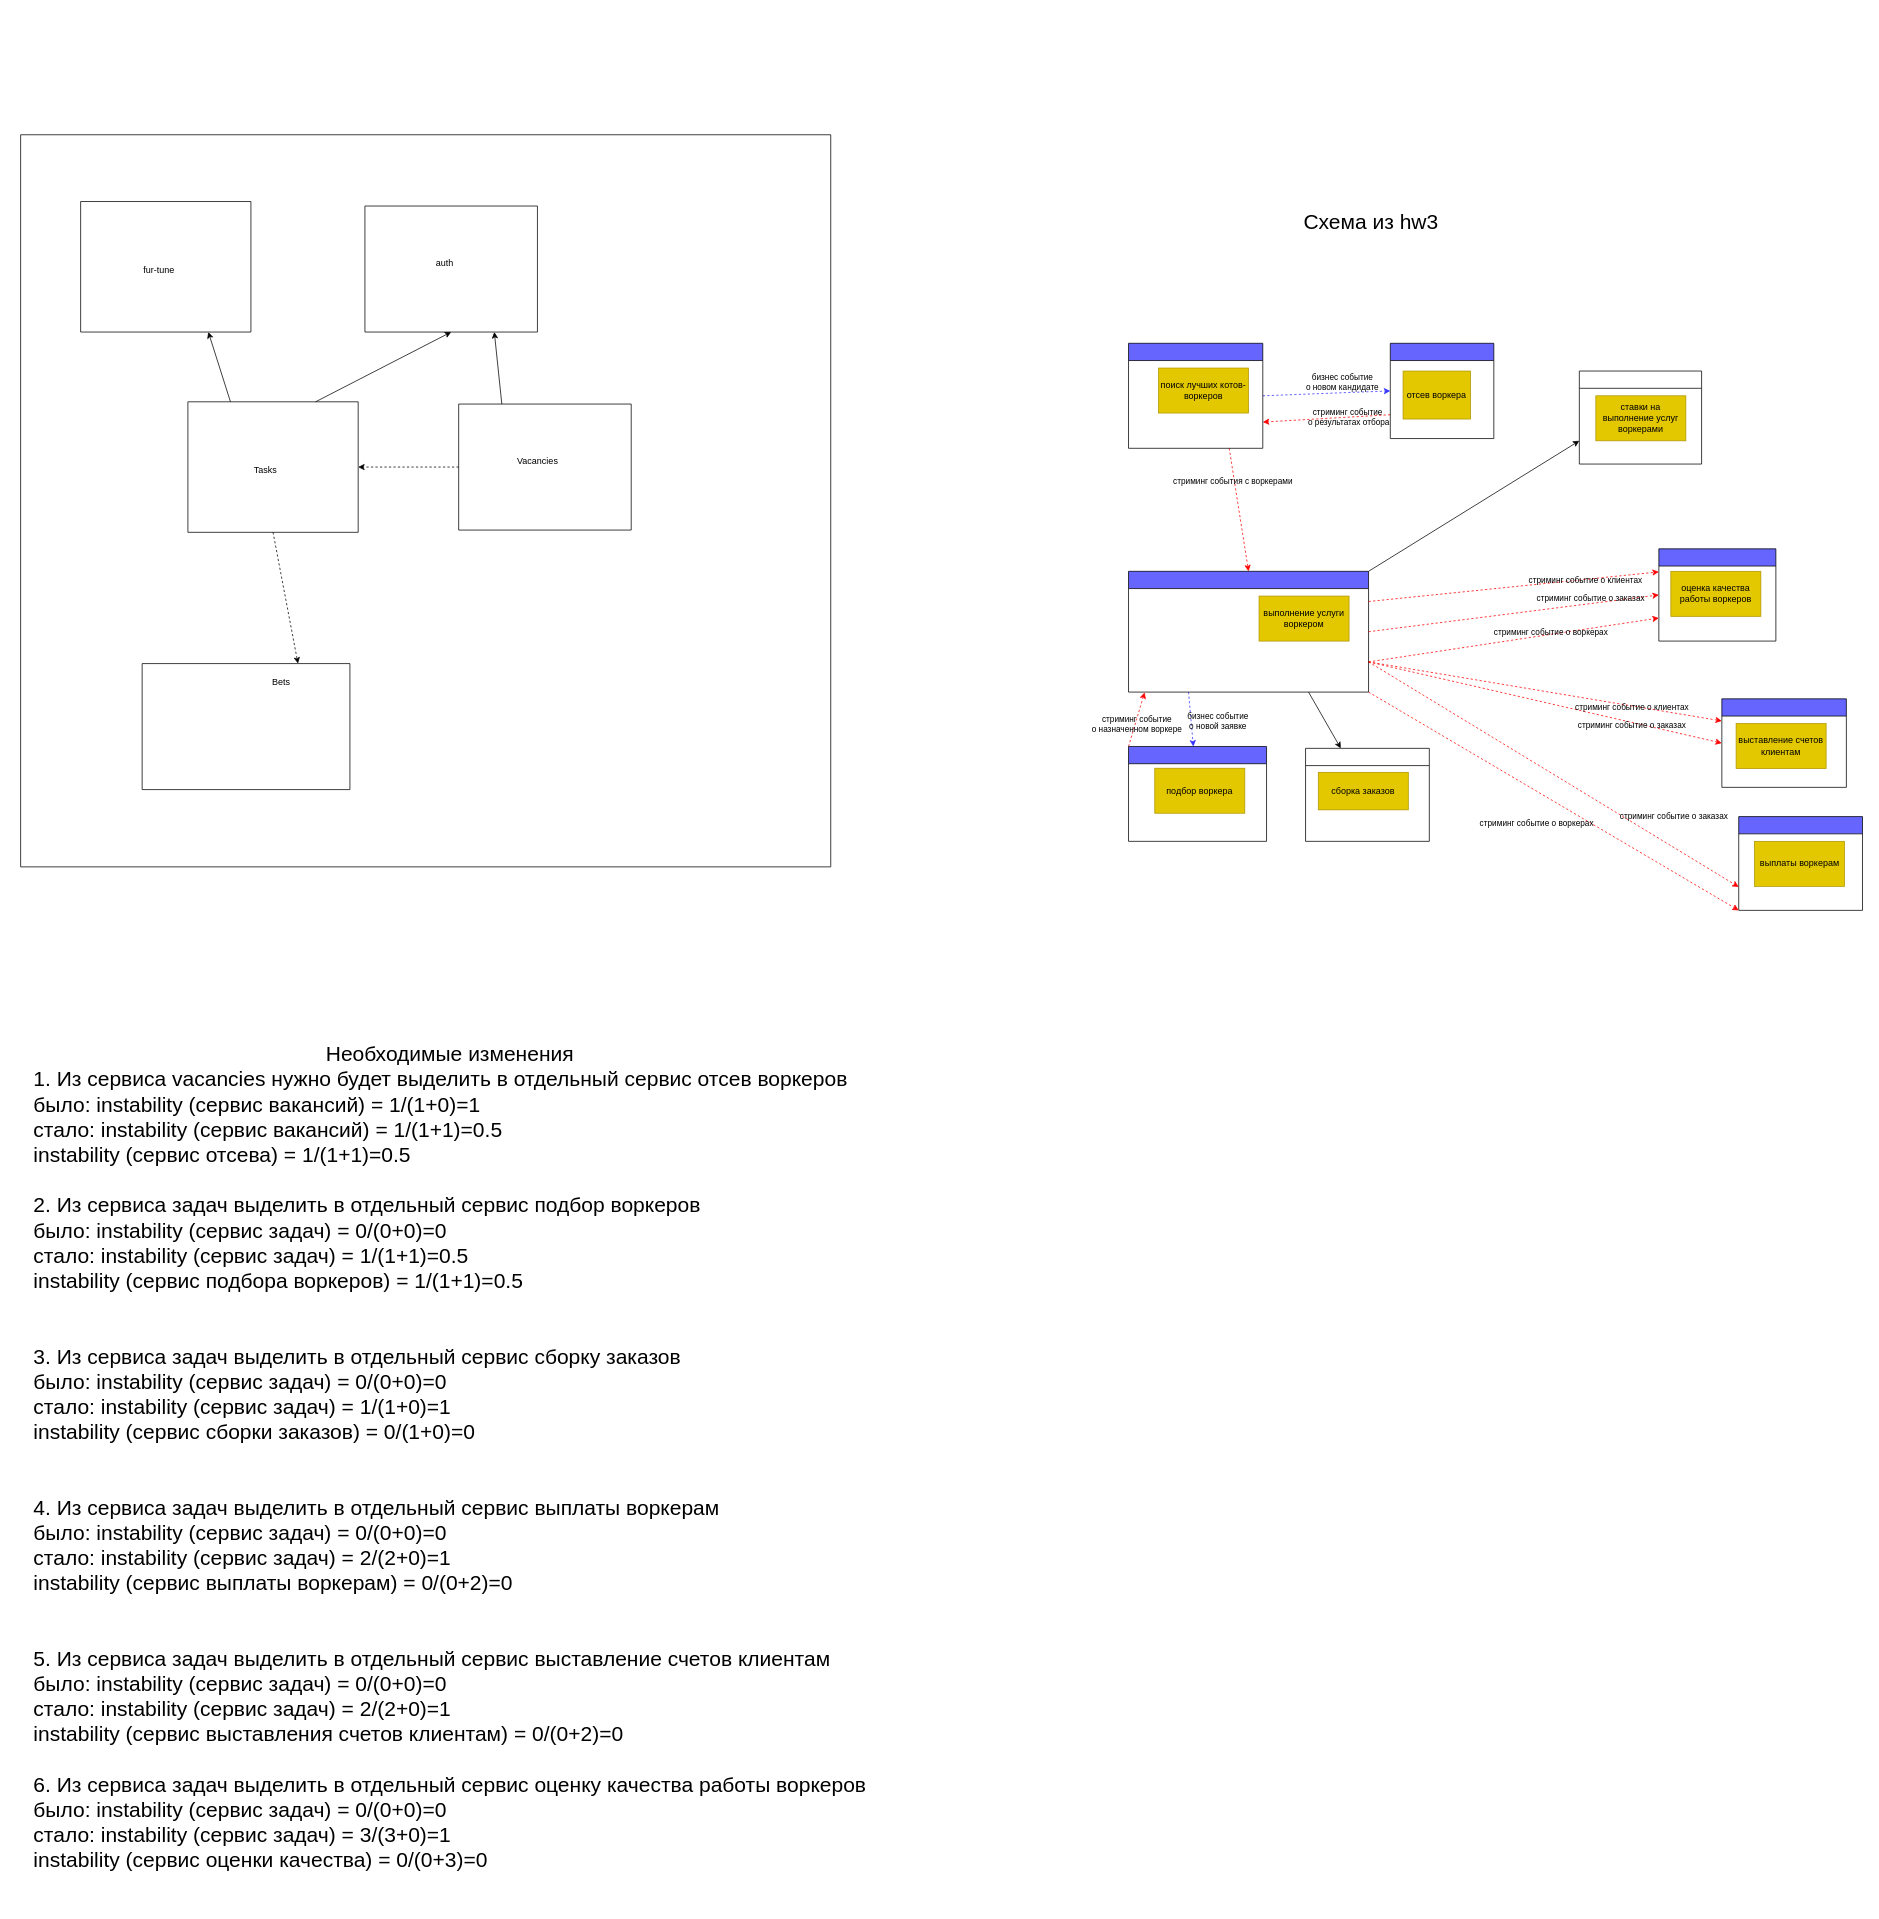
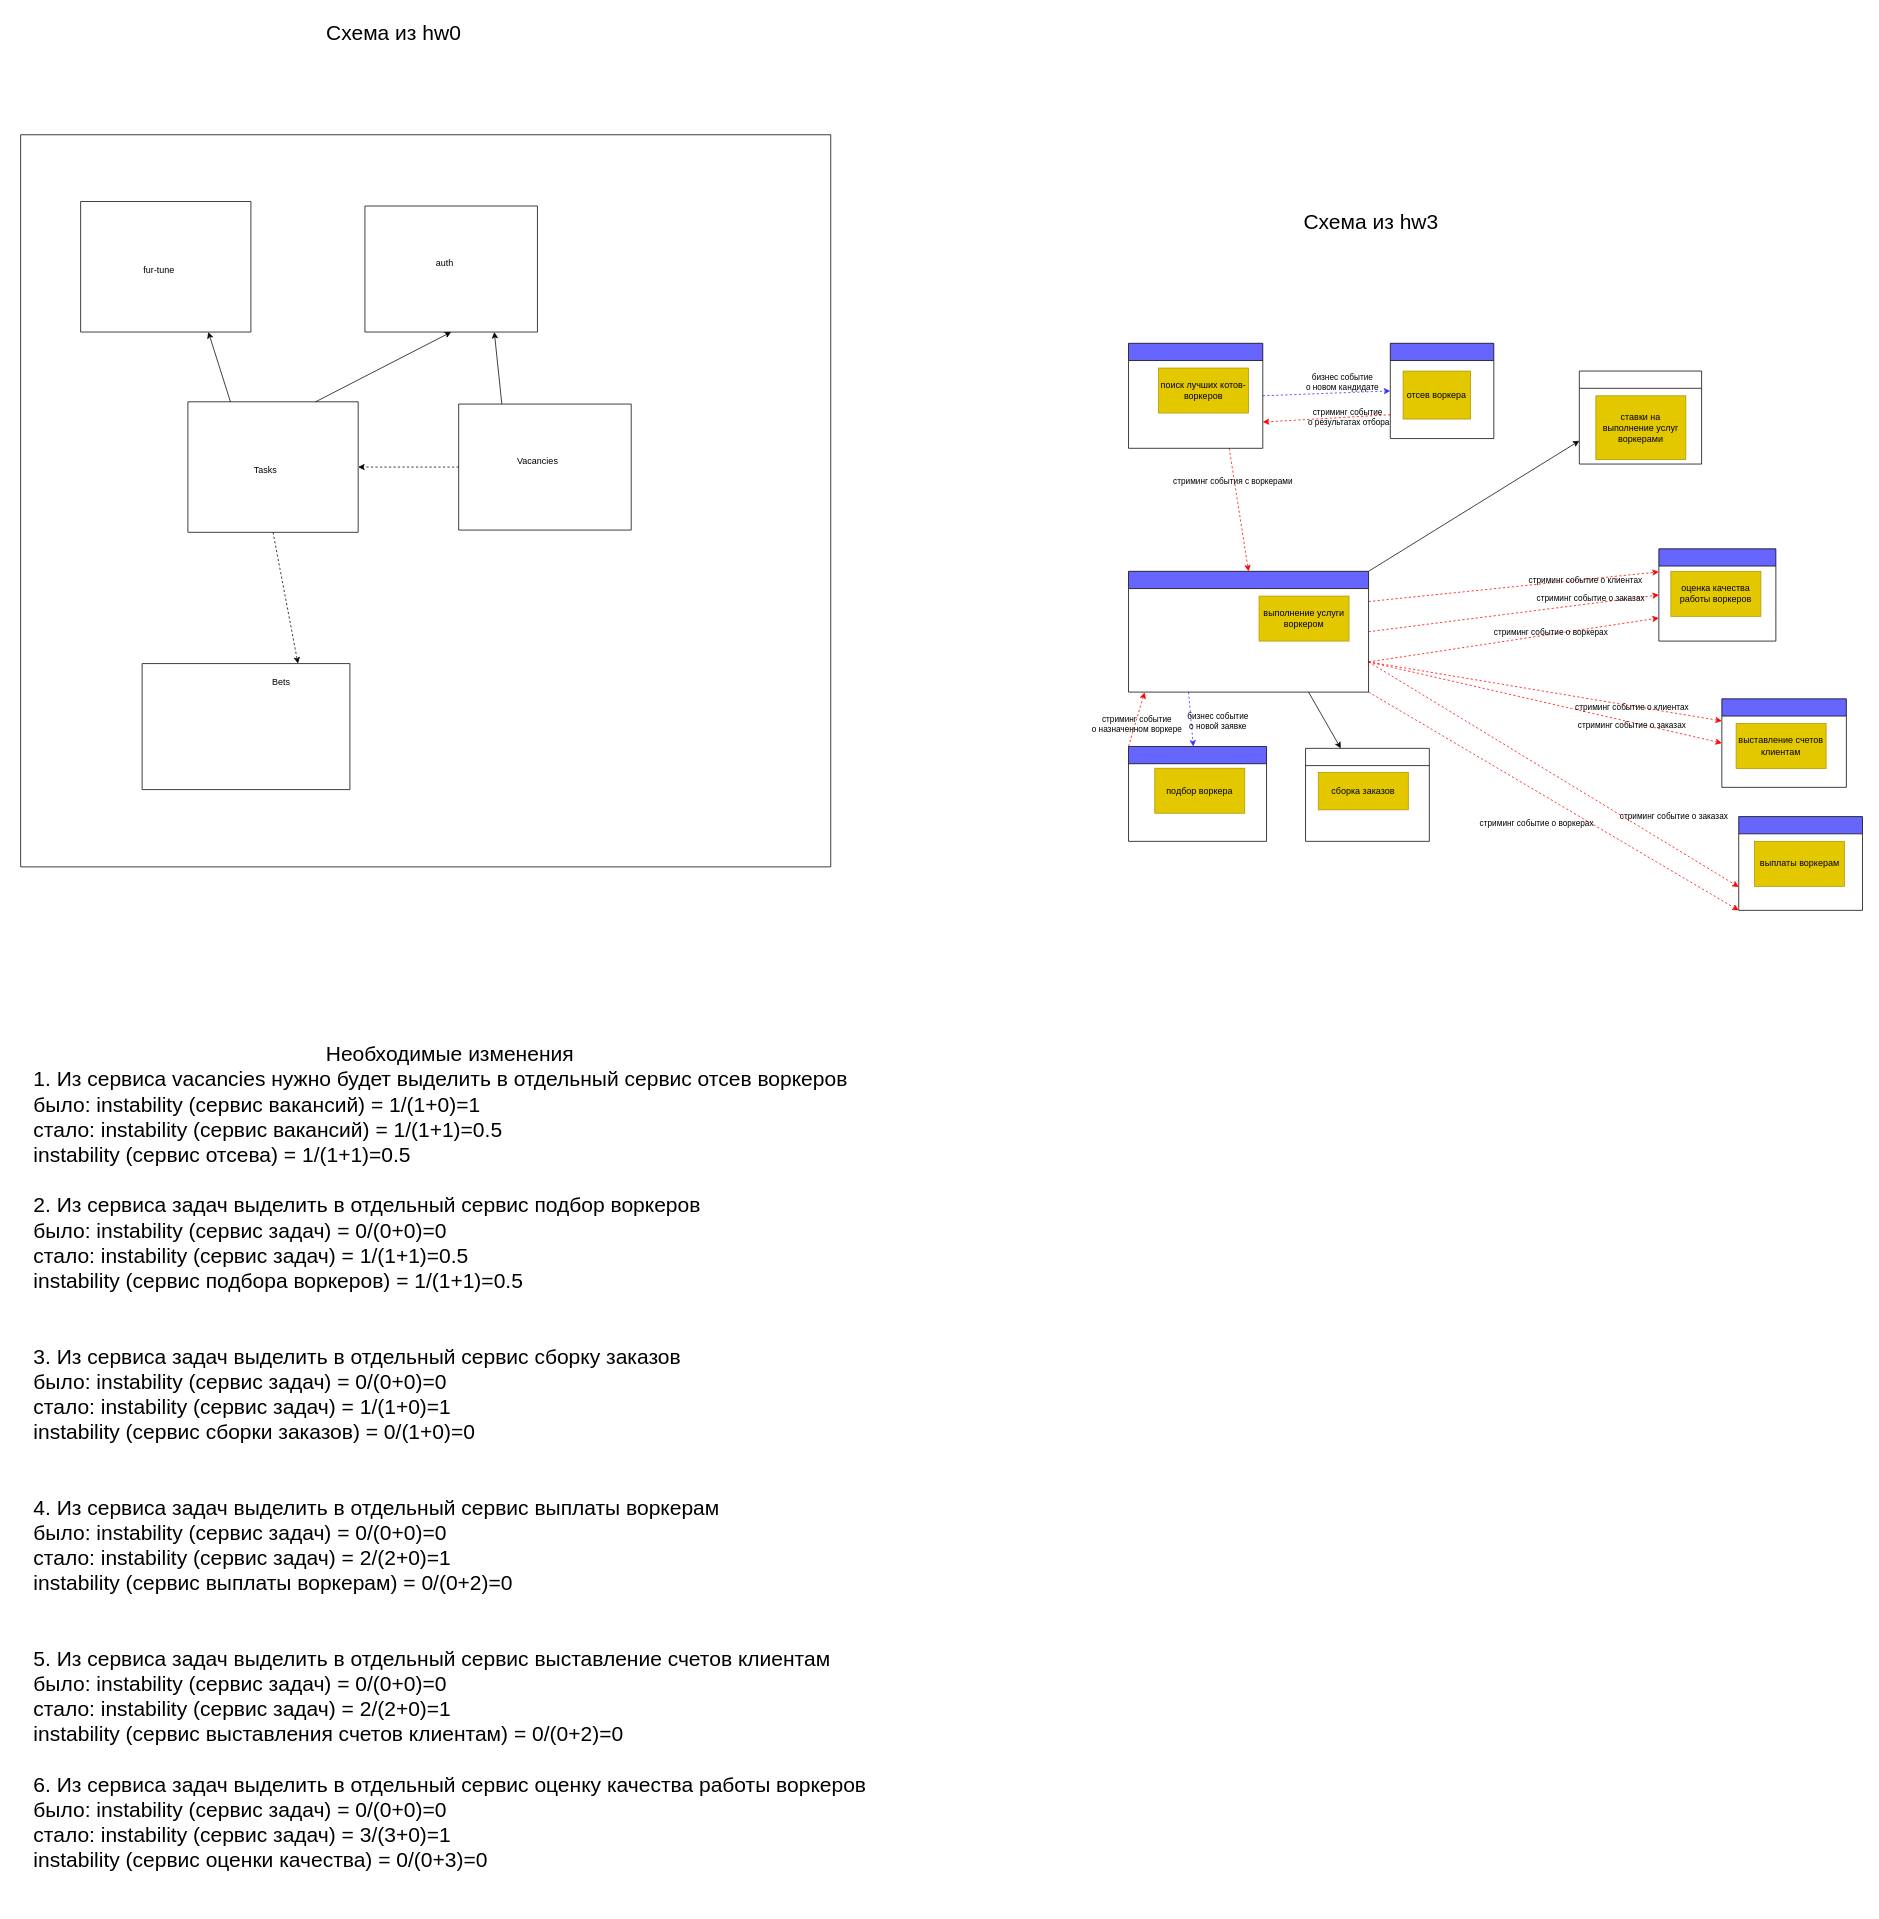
+ <mxCell id="47" value="&lt;font style=&quot;font-size: 28px;&quot;&gt;Схема из hw0&lt;/font&gt;" style="text;html=1;align=center;verticalAlign=middle;resizable=0;points=[];autosize=1;strokeColor=none;fillColor=none;" vertex="1" parent="1"><mxGeometry x="424" y="20" width="199" height="46" as="geometry" /></mxCell>
- <mxCell id="7" value="ставки на выполнение услуг воркерами" style="rounded=0;whiteSpace=wrap;html=1;fillColor=#e3c800;fontColor=#000000;strokeColor=#B09500;" vertex="1" parent="6"><mxGeometry x="22" y="33" width="120" height="60" as="geometry" /></mxCell>
+ <mxCell id="7" value="ставки на выполнение услуг воркерами" style="rounded=0;whiteSpace=wrap;html=1;fillColor=#e3c800;fontColor=#000000;strokeColor=#B09500;" vertex="1" parent="6"><mxGeometry x="22" y="33" width="120" height="85" as="geometry" /></mxCell>
